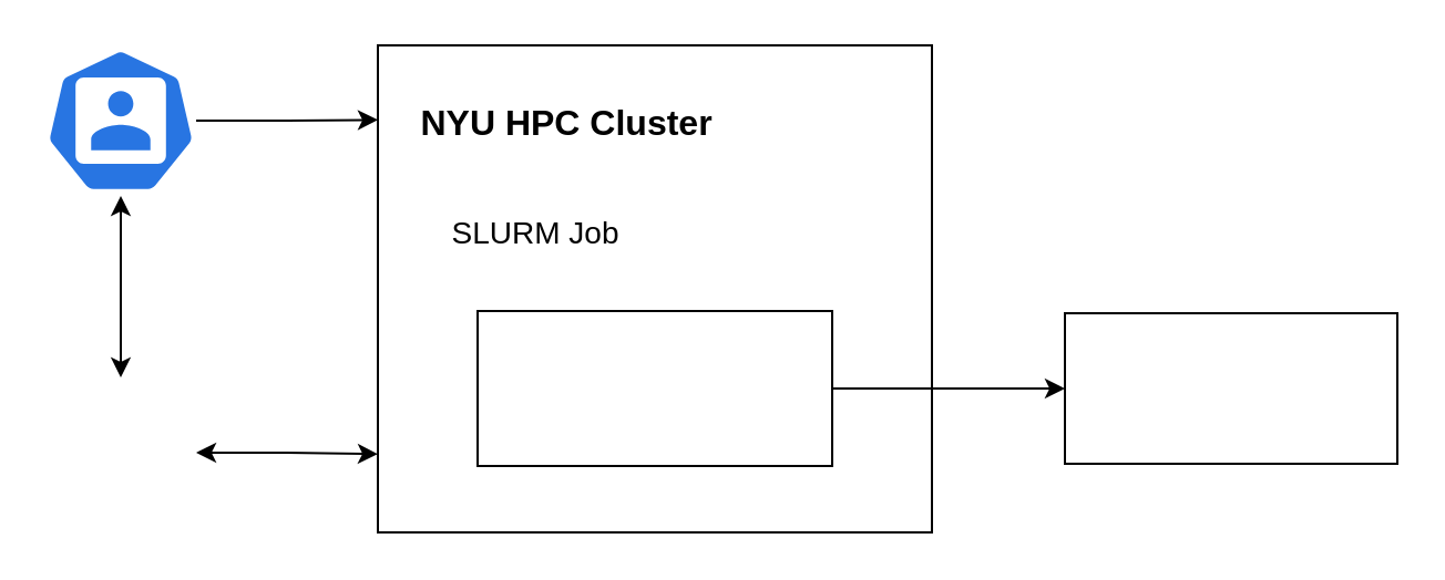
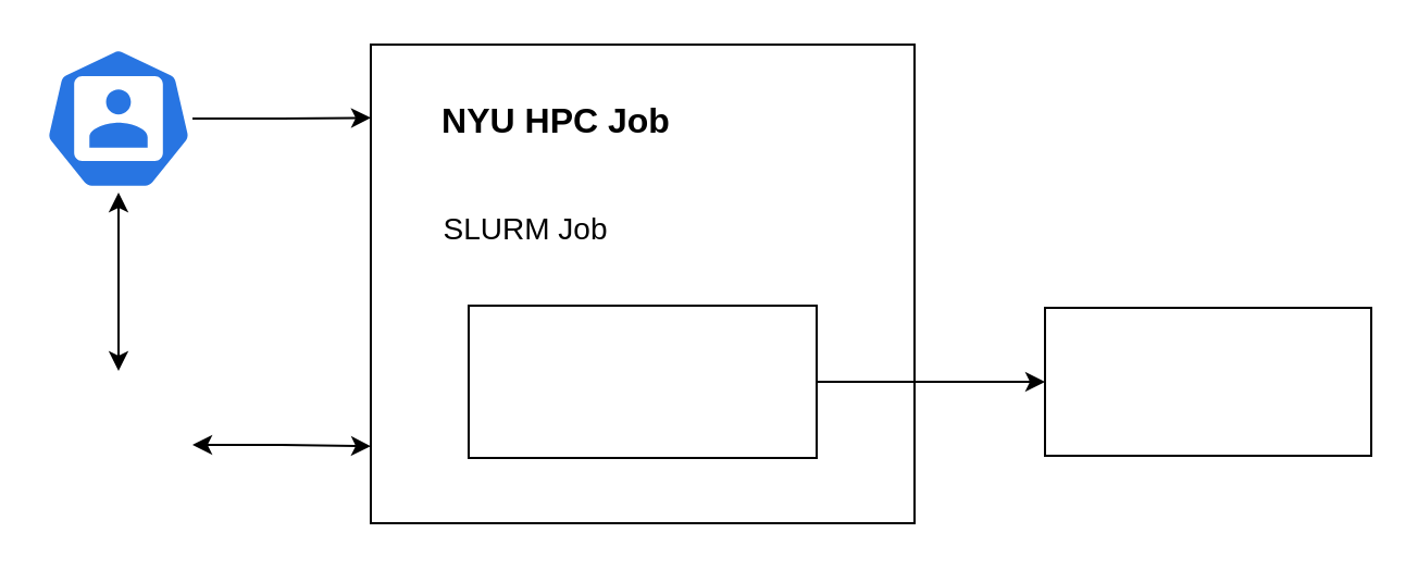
- <mxCell id="8" value="&lt;font style=&quot;font-size: 16px;&quot;&gt;&lt;b&gt;NYU HPC Cluster&lt;br&gt;&lt;/b&gt;&lt;/font&gt;" style="text;html=1;align=center;verticalAlign=middle;resizable=0;points=[];autosize=1;strokeColor=none;fillColor=none;" vertex="1" parent="1"><mxGeometry x="180" y="40" width="150" height="30" as="geometry" /></mxCell>
+ <mxCell id="8" value="&lt;font style=&quot;font-size: 16px;&quot;&gt;&lt;b&gt;NYU HPC Job&lt;br&gt;&lt;/b&gt;&lt;/font&gt;" style="text;html=1;align=center;verticalAlign=middle;resizable=0;points=[];autosize=1;strokeColor=none;fillColor=none;" vertex="1" parent="1"><mxGeometry x="180" y="40" width="150" height="30" as="geometry" /></mxCell>
